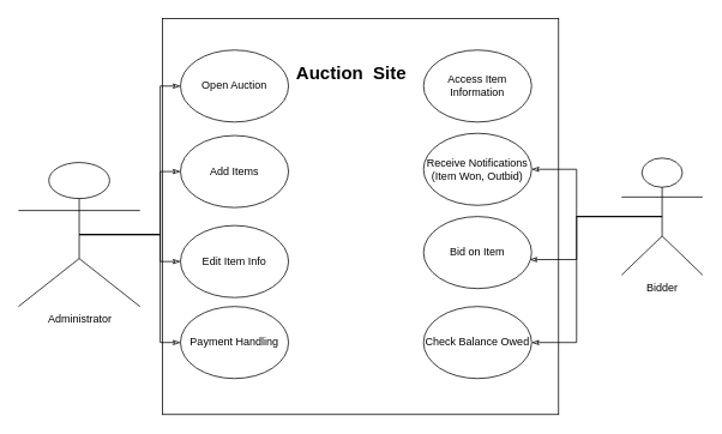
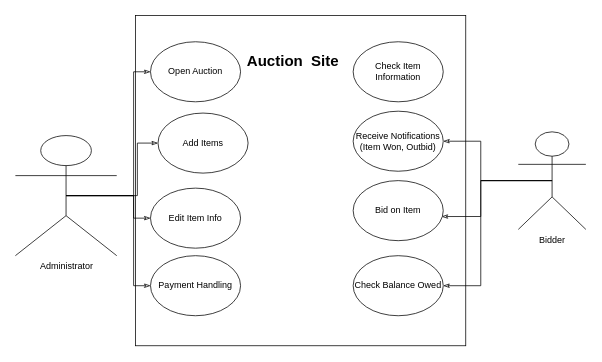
- <mxCell id="17" value="Access Item Information" style="ellipse;whiteSpace=wrap;html=1;" vertex="1" parent="1"><mxGeometry x="470" y="55" width="120" height="80" as="geometry" /></mxCell>
+ <mxCell id="17" value="Check Item Information" style="ellipse;whiteSpace=wrap;html=1;" vertex="1" parent="1"><mxGeometry x="470" y="55" width="120" height="80" as="geometry" /></mxCell>
- <mxCell id="12" value="Add Items" style="ellipse;whiteSpace=wrap;html=1;" vertex="1" parent="1"><mxGeometry x="200" y="150" width="120" height="80" as="geometry" /></mxCell>
+ <mxCell id="12" value="Add Items" style="ellipse;whiteSpace=wrap;html=1;" vertex="1" parent="1"><mxGeometry x="210" y="150" width="120" height="80" as="geometry" /></mxCell>
